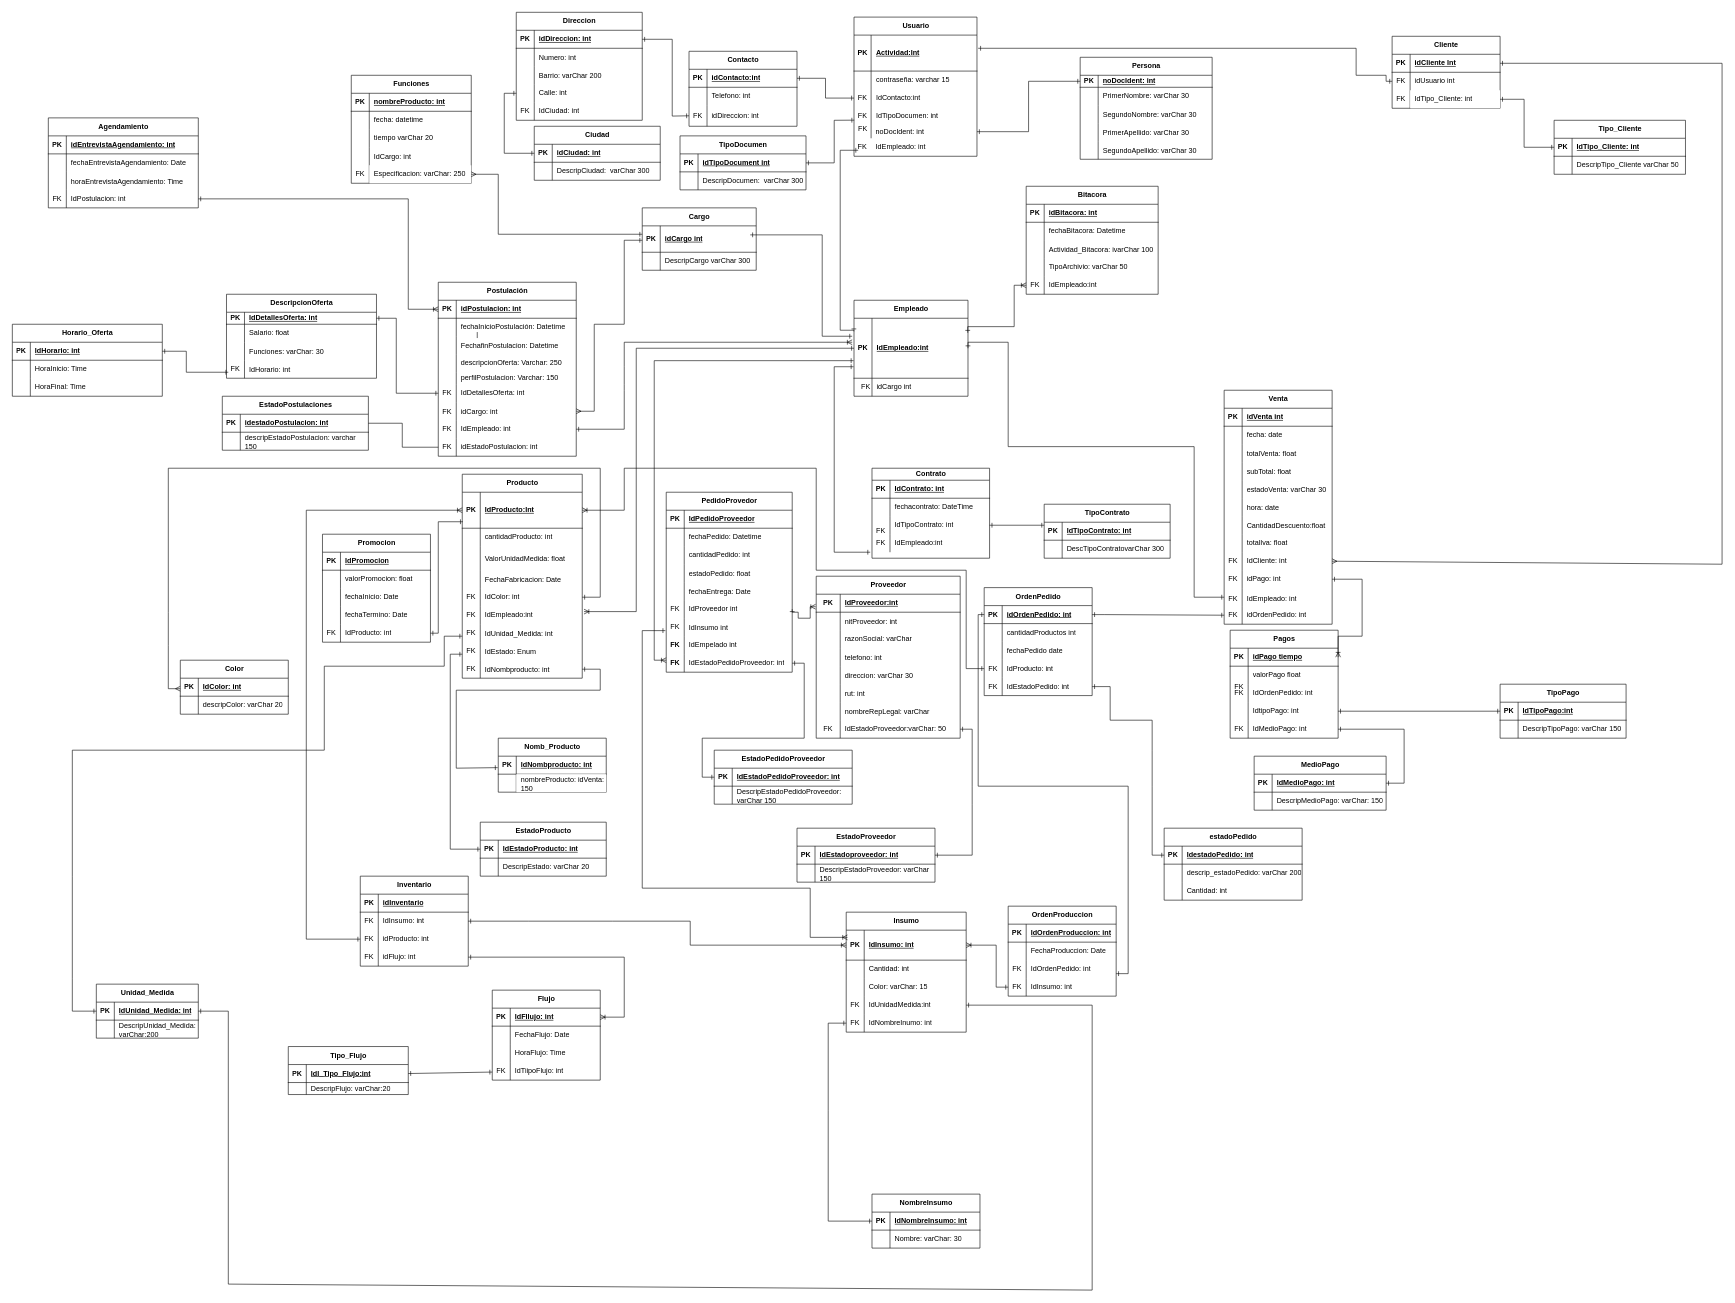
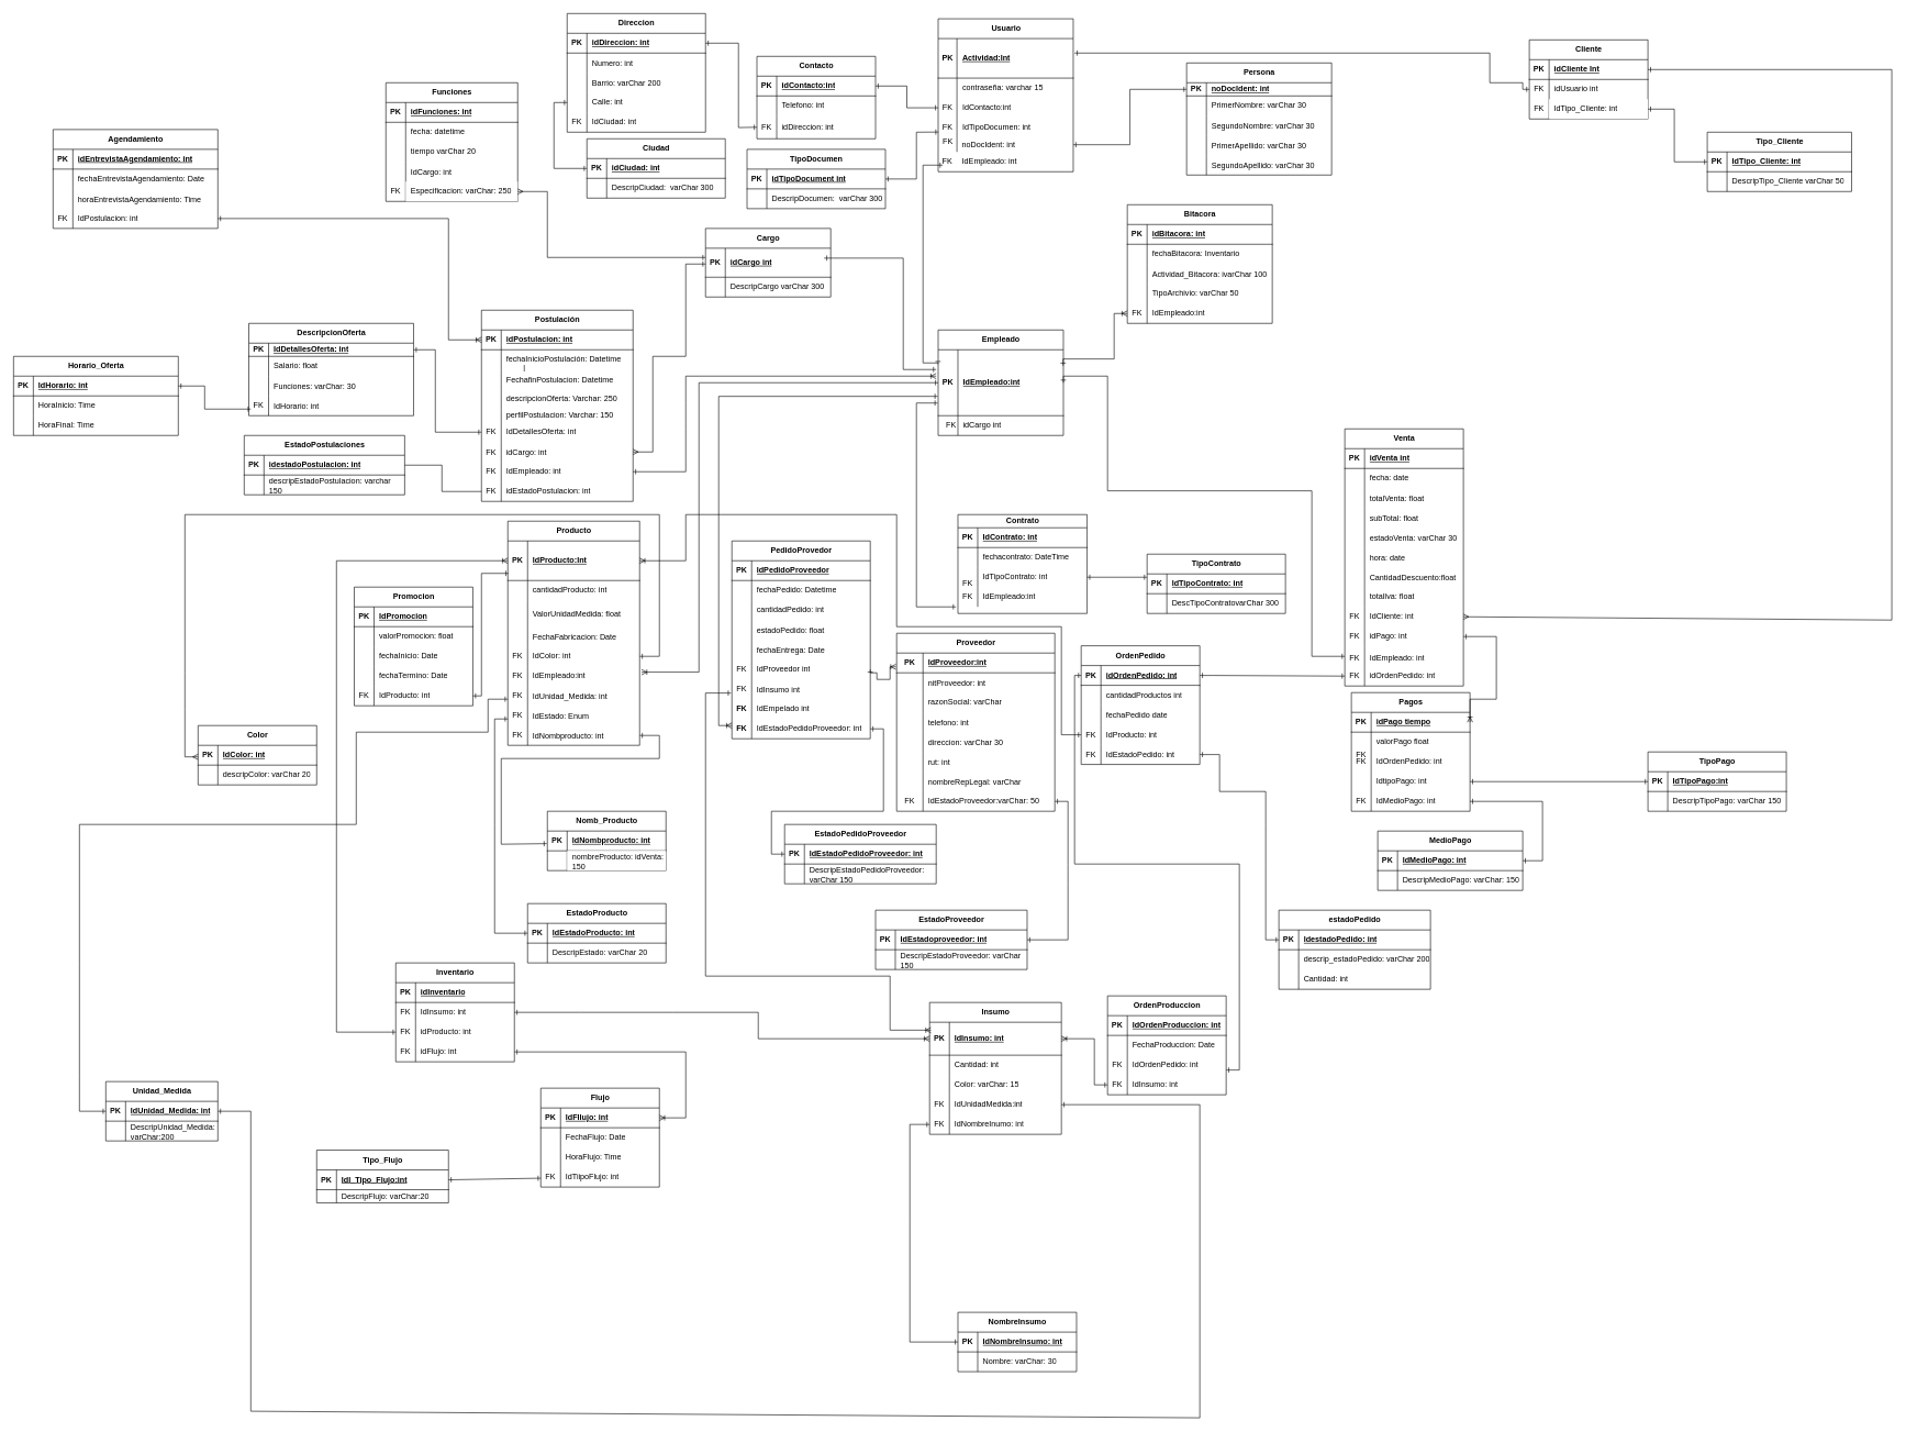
- <mxCell id="158" value="nombreProducto: int" style="shape=partialRectangle;connectable=0;fillColor=none;top=0;left=0;bottom=0;right=0;align=left;spacingLeft=6;fontStyle=5;overflow=hidden;whiteSpace=wrap;html=1;" vertex="1" parent="156"><mxGeometry x="30" width="170" height="30" as="geometry"><mxRectangle width="170" height="30" as="alternateBounds" /></mxGeometry></mxCell>
+ <mxCell id="158" value="idFunciones: int" style="shape=partialRectangle;connectable=0;fillColor=none;top=0;left=0;bottom=0;right=0;align=left;spacingLeft=6;fontStyle=5;overflow=hidden;whiteSpace=wrap;html=1;" vertex="1" parent="156"><mxGeometry x="30" width="170" height="30" as="geometry"><mxRectangle width="170" height="30" as="alternateBounds" /></mxGeometry></mxCell>
- <mxCell id="177" value="fechaBitacora: Datetime" style="shape=partialRectangle;connectable=0;fillColor=none;top=0;left=0;bottom=0;right=0;align=left;spacingLeft=6;overflow=hidden;whiteSpace=wrap;html=1;" vertex="1" parent="175"><mxGeometry x="30" width="190" height="30" as="geometry"><mxRectangle width="190" height="30" as="alternateBounds" /></mxGeometry></mxCell>
+ <mxCell id="177" value="fechaBitacora: Inventario" style="shape=partialRectangle;connectable=0;fillColor=none;top=0;left=0;bottom=0;right=0;align=left;spacingLeft=6;overflow=hidden;whiteSpace=wrap;html=1;" vertex="1" parent="175"><mxGeometry x="30" width="190" height="30" as="geometry"><mxRectangle width="190" height="30" as="alternateBounds" /></mxGeometry></mxCell>
